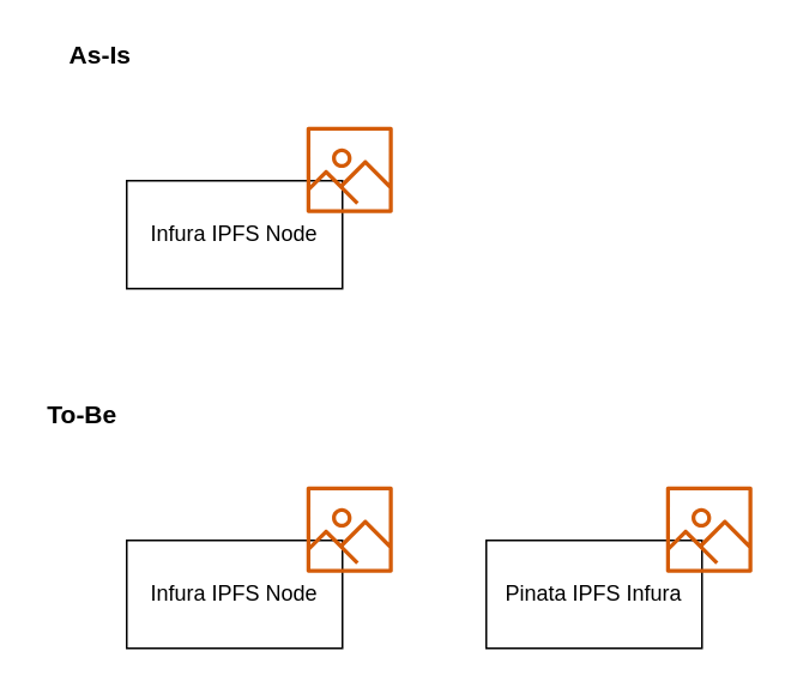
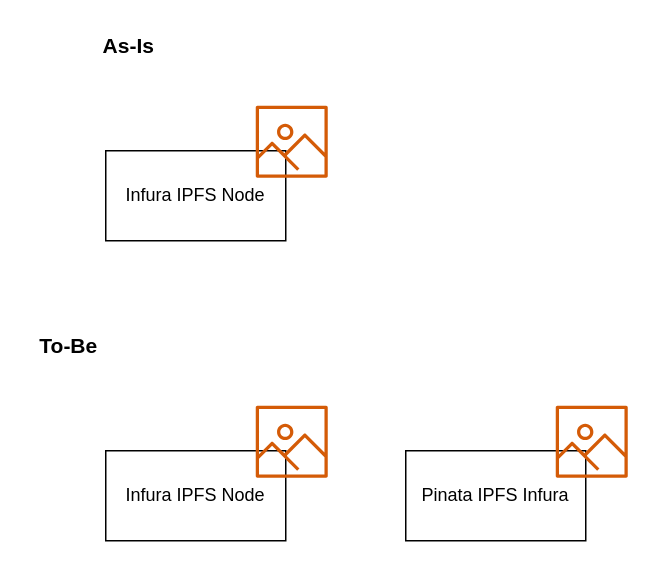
- <mxCell id="4" value="&lt;b&gt;&lt;font style=&quot;font-size: 14px&quot;&gt;As-Is&lt;/font&gt;&lt;/b&gt;" style="text;html=1;resizable=0;autosize=1;align=center;verticalAlign=middle;points=[];fillColor=none;strokeColor=none;rounded=0;" vertex="1" parent="1"><mxGeometry x="30" y="20" width="50" height="20" as="geometry" /></mxCell>
+ <mxCell id="4" value="&lt;b&gt;&lt;font style=&quot;font-size: 14px&quot;&gt;As-Is&lt;/font&gt;&lt;/b&gt;" style="text;html=1;resizable=0;autosize=1;align=center;verticalAlign=middle;points=[];fillColor=none;strokeColor=none;rounded=0;" vertex="1" parent="1"><mxGeometry x="60" y="20" width="50" height="20" as="geometry" /></mxCell>
